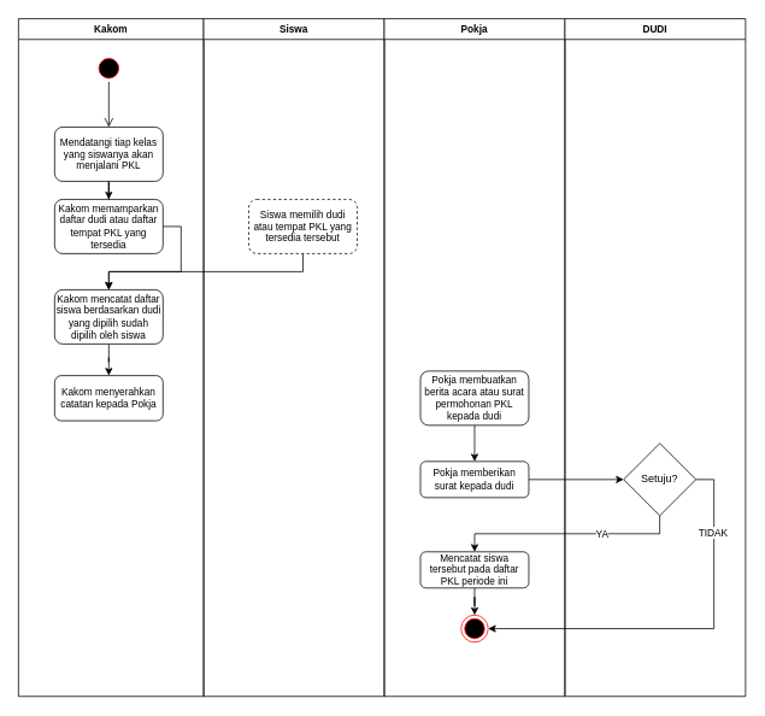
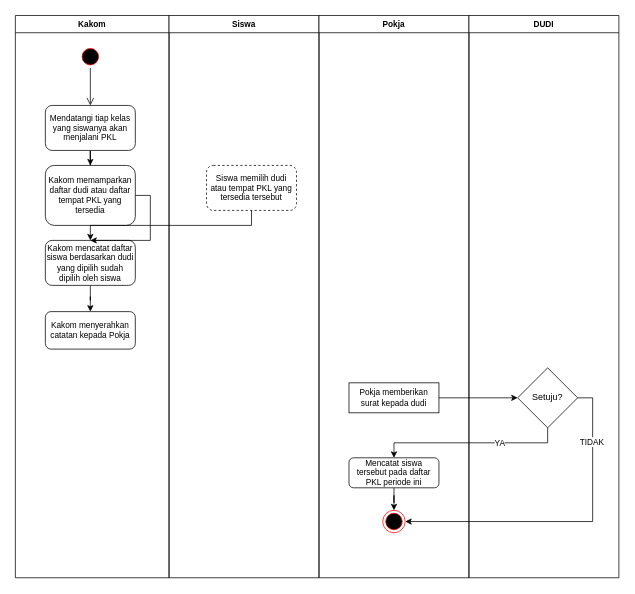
- <mxCell id="7" value="Kakom memamparkan daftar dudi atau daftar tempat PKL yang tersedia" style="rounded=1;whiteSpace=wrap;html=1;fontSize=11;" vertex="1" parent="2"><mxGeometry x="40" y="200" width="120" height="60" as="geometry" /></mxCell>
+ <mxCell id="7" value="Kakom memamparkan daftar dudi atau daftar tempat PKL yang tersedia" style="rounded=1;whiteSpace=wrap;html=1;fontSize=11;" vertex="1" parent="2"><mxGeometry x="40" y="200" width="120" height="80" as="geometry" /></mxCell>
- <mxCell id="15" value="Pokja membuatkan berita acara atau surat permohonan PKL kepada dudi" style="rounded=1;whiteSpace=wrap;html=1;fontSize=11;" vertex="1" parent="13"><mxGeometry x="40" y="390" width="120" height="60" as="geometry" /></mxCell>
- <mxCell id="14" style="edgeStyle=orthogonalEdgeStyle;rounded=0;orthogonalLoop=1;jettySize=auto;html=1;exitX=0.5;exitY=1;exitDx=0;exitDy=0;" edge="1" parent="13" source="15" target="16"><mxGeometry relative="1" as="geometry" /></mxCell>
- <mxCell id="16" value="Pokja memberikan surat kepada dudi" style="rounded=1;whiteSpace=wrap;html=1;fontSize=11;" vertex="1" parent="13"><mxGeometry x="40" y="490" width="120" height="40" as="geometry" /></mxCell>
+ <mxCell id="16" value="Pokja memberikan surat kepada dudi" style="whiteSpace=wrap;html=1;fontSize=11;rounded=0;" vertex="1" parent="13"><mxGeometry x="40" y="490" width="120" height="40" as="geometry" /></mxCell>
